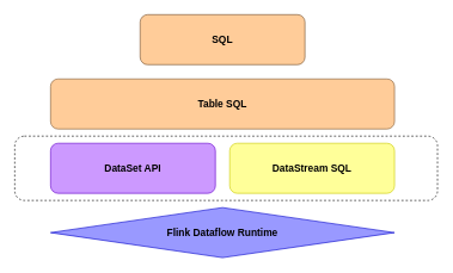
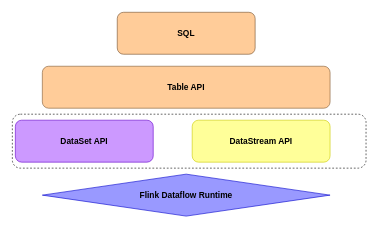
- <mxCell id="2" value="&lt;span style=&quot;font-size: 14px&quot;&gt;&lt;b&gt;Table SQL&lt;/b&gt;&lt;/span&gt;" style="rounded=1;whiteSpace=wrap;html=1;fillColor=#FFCC99;strokeColor=#825B34;" vertex="1" parent="1"><mxGeometry x="70" y="110" width="480" height="70" as="geometry" /></mxCell>
+ <mxCell id="2" value="&lt;span style=&quot;font-size: 14px&quot;&gt;&lt;b&gt;Table API&lt;/b&gt;&lt;/span&gt;" style="rounded=1;whiteSpace=wrap;html=1;fillColor=#FFCC99;strokeColor=#825B34;" vertex="1" parent="1"><mxGeometry x="70" y="110" width="480" height="70" as="geometry" /></mxCell>
- <mxCell id="3" value="&lt;b&gt;&lt;font style=&quot;font-size: 14px&quot;&gt;DataSet API&lt;/font&gt;&lt;/b&gt;" style="rounded=1;whiteSpace=wrap;html=1;fillColor=#CC99FF;strokeColor=#6600CC;" vertex="1" parent="1"><mxGeometry x="70" y="200" width="230" height="70" as="geometry" /></mxCell>
+ <mxCell id="3" value="&lt;b&gt;&lt;font style=&quot;font-size: 14px&quot;&gt;DataSet API&lt;/font&gt;&lt;/b&gt;" style="rounded=1;whiteSpace=wrap;html=1;fillColor=#CC99FF;strokeColor=#6600CC;" vertex="1" parent="1"><mxGeometry x="25" y="200" width="230" height="70" as="geometry" /></mxCell>
- <mxCell id="4" value="&lt;b&gt;&lt;font style=&quot;font-size: 14px&quot;&gt;DataStream SQL&lt;/font&gt;&lt;/b&gt;" style="rounded=1;whiteSpace=wrap;html=1;fillColor=#FFFF99;strokeColor=#CCCC00;" vertex="1" parent="1"><mxGeometry x="320" y="200" width="230" height="70" as="geometry" /></mxCell>
+ <mxCell id="4" value="&lt;b&gt;&lt;font style=&quot;font-size: 14px&quot;&gt;DataStream API&lt;/font&gt;&lt;/b&gt;" style="rounded=1;whiteSpace=wrap;html=1;fillColor=#FFFF99;strokeColor=#CCCC00;" vertex="1" parent="1"><mxGeometry x="320" y="200" width="230" height="70" as="geometry" /></mxCell>
